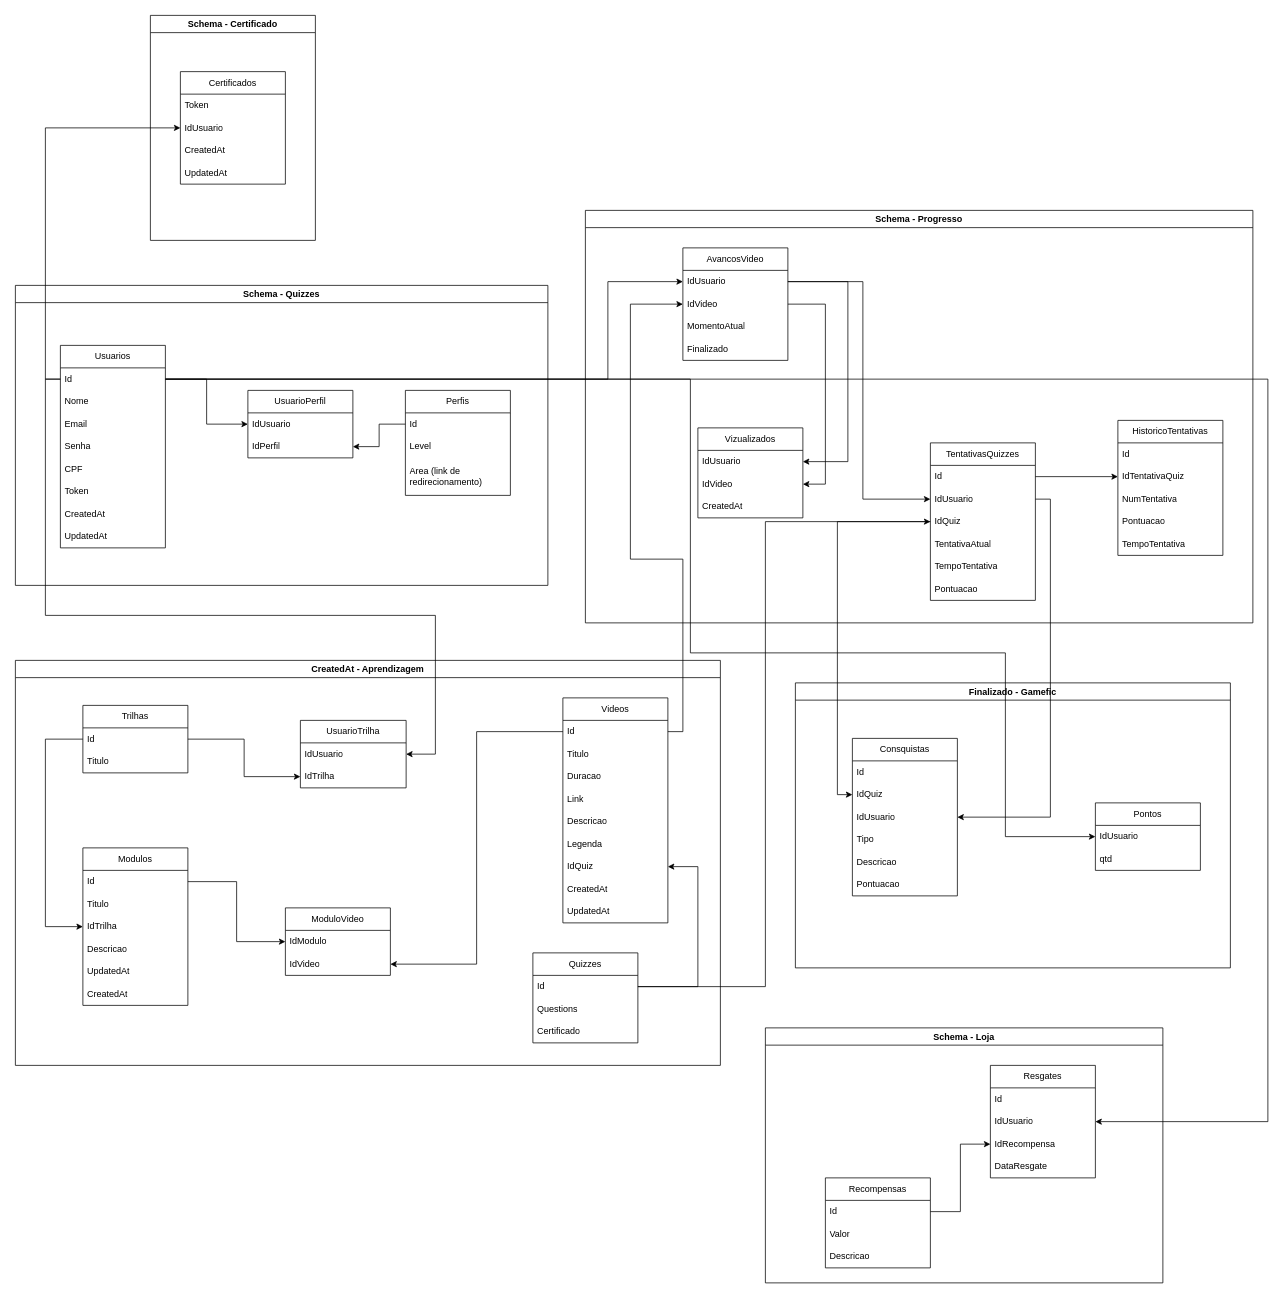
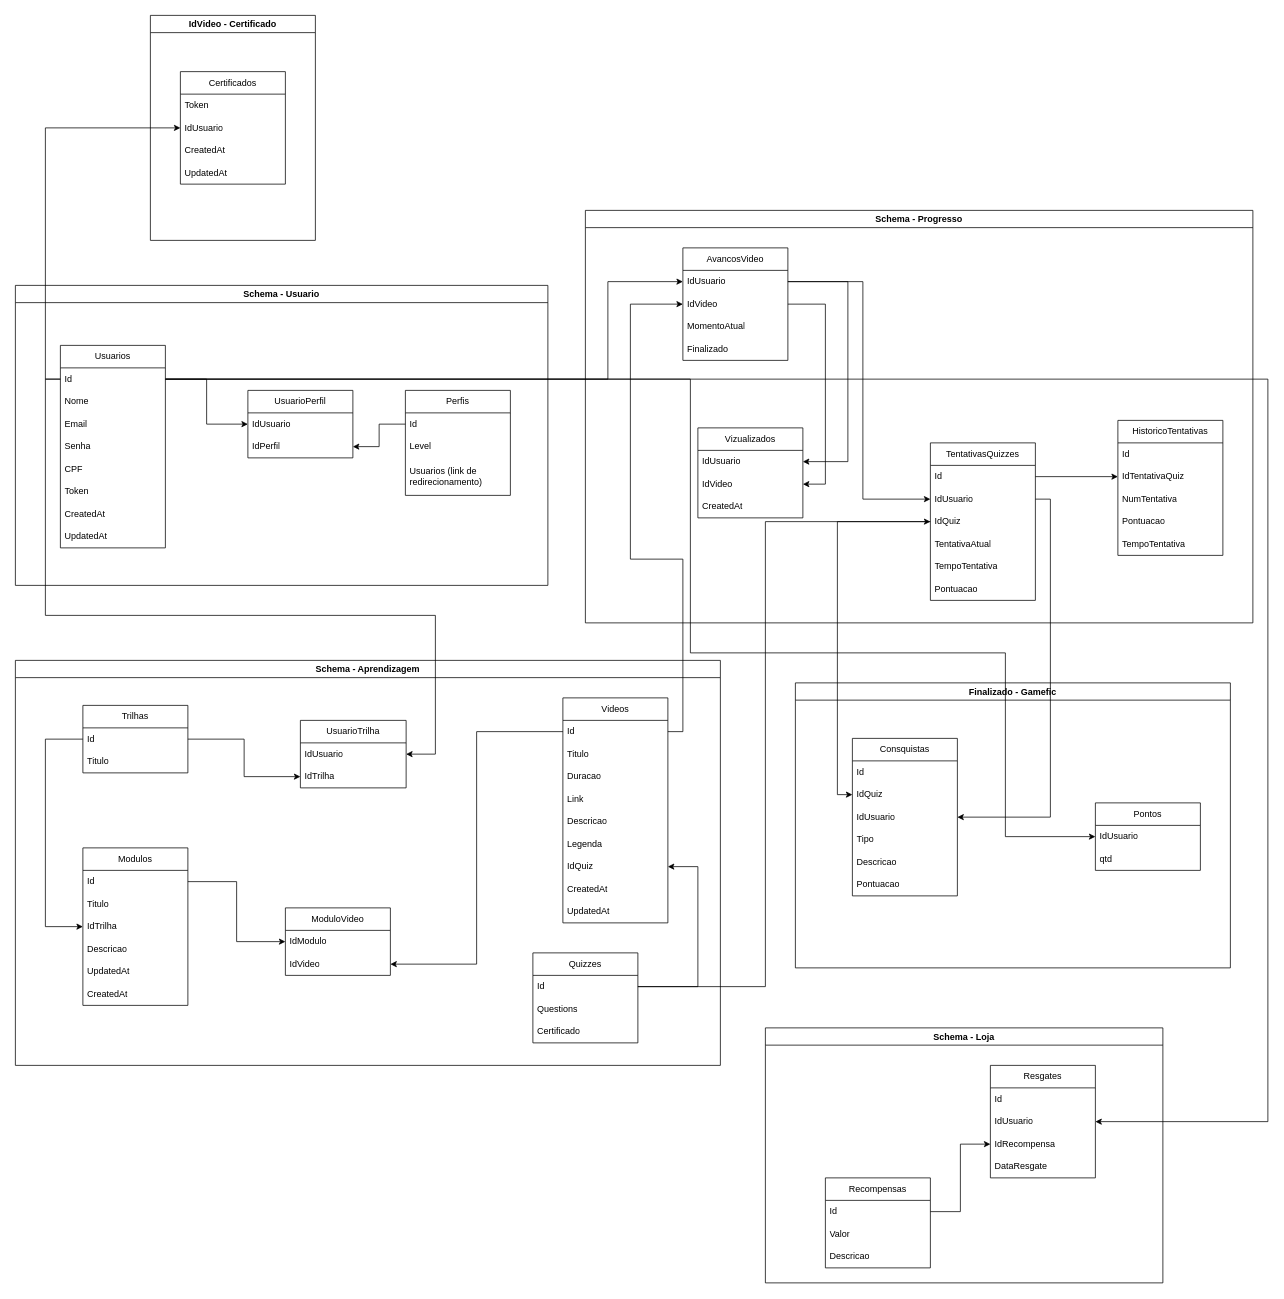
- <mxCell id="87" value="Schema - Certificado" style="swimlane;whiteSpace=wrap;html=1;" parent="1" vertex="1"><mxGeometry x="200" y="20" width="220" height="300" as="geometry" /></mxCell>
+ <mxCell id="87" value="IdVideo - Certificado" style="swimlane;whiteSpace=wrap;html=1;" parent="1" vertex="1"><mxGeometry x="200" y="20" width="220" height="300" as="geometry" /></mxCell>
- <mxCell id="2" value="Schema - Quizzes" style="swimlane;whiteSpace=wrap;html=1;" parent="1" vertex="1"><mxGeometry x="20" y="380" width="710" height="400" as="geometry" /></mxCell>
+ <mxCell id="2" value="Schema - Usuario" style="swimlane;whiteSpace=wrap;html=1;" parent="1" vertex="1"><mxGeometry x="20" y="380" width="710" height="400" as="geometry" /></mxCell>
- <mxCell id="15" value="Area (link de redirecionamento)" style="text;strokeColor=none;fillColor=none;align=left;verticalAlign=middle;spacingLeft=4;spacingRight=4;overflow=hidden;points=[[0,0.5],[1,0.5]];portConstraint=eastwest;rotatable=0;whiteSpace=wrap;html=1;" parent="12" vertex="1"><mxGeometry y="90" width="140" height="50" as="geometry" /></mxCell>
+ <mxCell id="15" value="Usuarios (link de redirecionamento)" style="text;strokeColor=none;fillColor=none;align=left;verticalAlign=middle;spacingLeft=4;spacingRight=4;overflow=hidden;points=[[0,0.5],[1,0.5]];portConstraint=eastwest;rotatable=0;whiteSpace=wrap;html=1;" parent="12" vertex="1"><mxGeometry y="90" width="140" height="50" as="geometry" /></mxCell>
- <mxCell id="21" value="CreatedAt - Aprendizagem" style="swimlane;whiteSpace=wrap;html=1;" parent="1" vertex="1"><mxGeometry x="20" y="880" width="940" height="540" as="geometry" /></mxCell>
+ <mxCell id="21" value="Schema - Aprendizagem" style="swimlane;whiteSpace=wrap;html=1;" parent="1" vertex="1"><mxGeometry x="20" y="880" width="940" height="540" as="geometry" /></mxCell>
